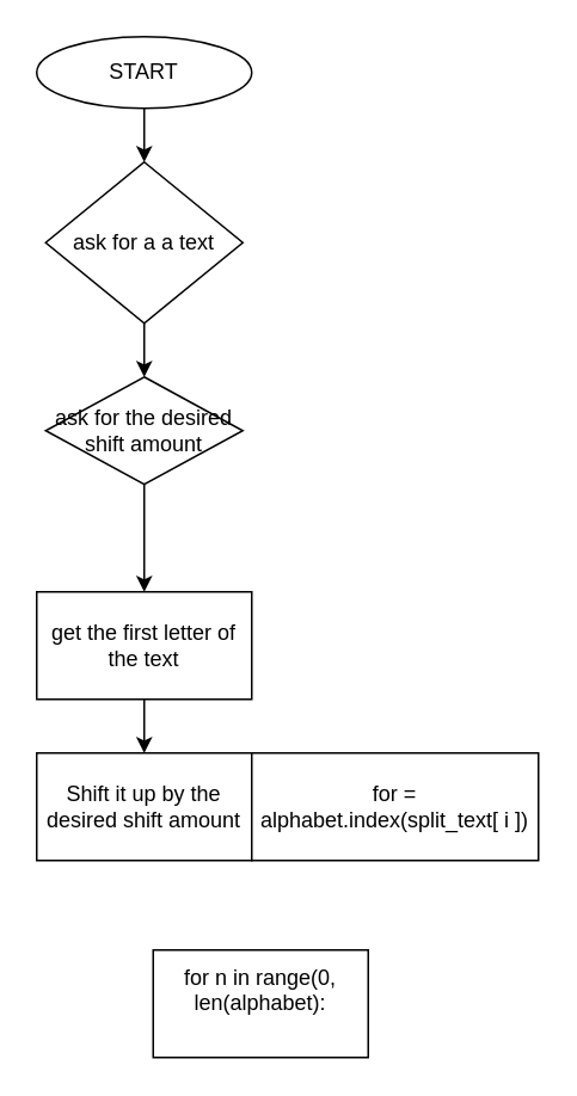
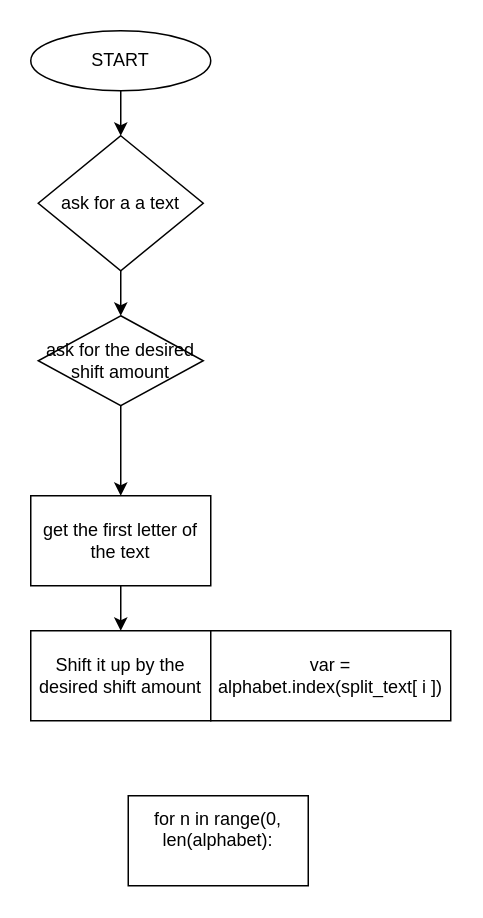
- <mxCell id="11" value="for = alphabet.index(split_text[ i ])" style="whiteSpace=wrap;html=1;" vertex="1" parent="1"><mxGeometry x="140" y="420" width="160" height="60" as="geometry" /></mxCell>
+ <mxCell id="11" value="var = alphabet.index(split_text[ i ])" style="whiteSpace=wrap;html=1;" vertex="1" parent="1"><mxGeometry x="140" y="420" width="160" height="60" as="geometry" /></mxCell>
